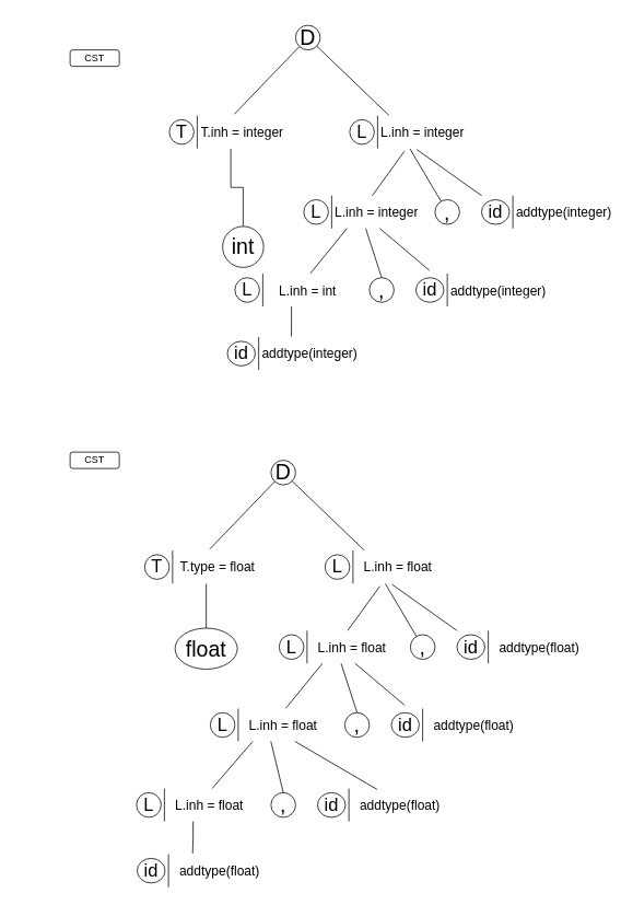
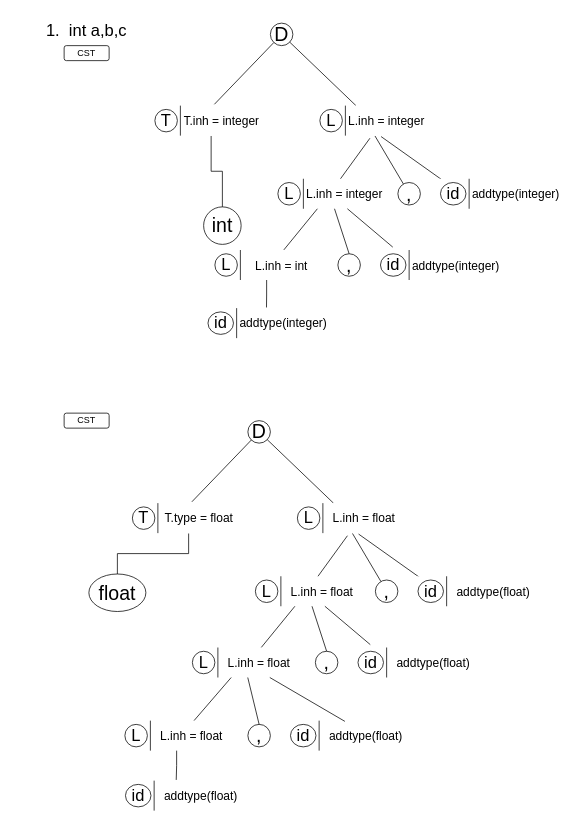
+ <mxCell id="2" value="1.&amp;nbsp; int a,b,c" style="text;html=1;strokeColor=none;fillColor=none;align=center;verticalAlign=middle;whiteSpace=wrap;rounded=0;fontSize=22;" vertex="1" parent="1"><mxGeometry x="20" y="20" width="190" height="40" as="geometry" /></mxCell>
- <mxCell id="69" value="float" style="ellipse;whiteSpace=wrap;html=1;fontSize=26;pointerEvents=1;strokeColor=inherit;align=center;verticalAlign=middle;fontFamily=Helvetica;fontColor=default;fillColor=none;" vertex="1" parent="1"><mxGeometry x="213" y="764.5" width="76" height="50" as="geometry" /></mxCell>
+ <mxCell id="69" value="float" style="ellipse;whiteSpace=wrap;html=1;fontSize=26;pointerEvents=1;strokeColor=inherit;align=center;verticalAlign=middle;fontFamily=Helvetica;fontColor=default;fillColor=none;" vertex="1" parent="1"><mxGeometry x="118" y="764.5" width="76" height="50" as="geometry" /></mxCell>
